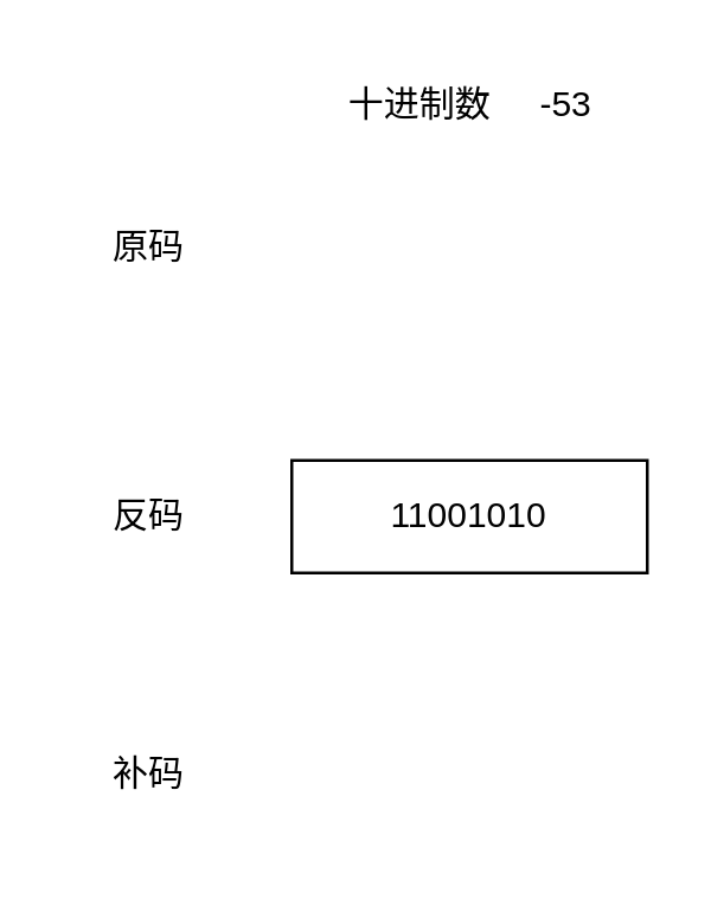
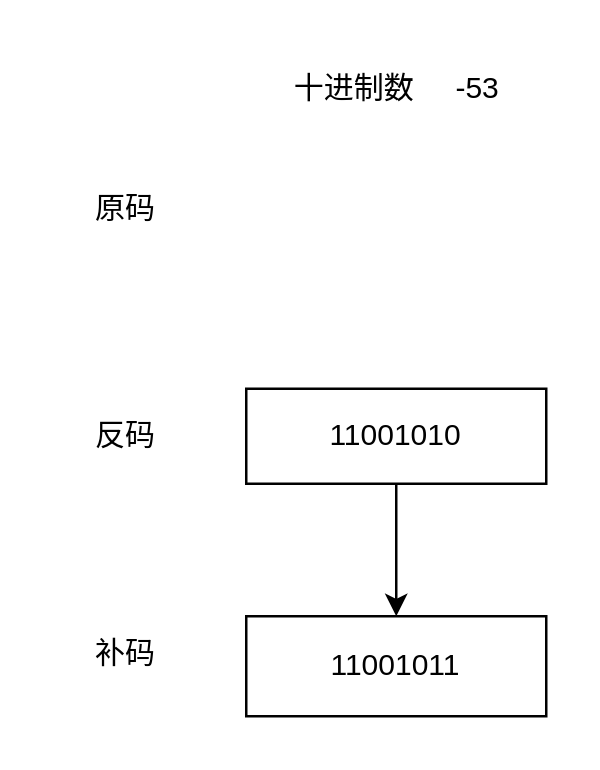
+ <mxCell id="2" style="edgeStyle=orthogonalEdgeStyle;rounded=0;orthogonalLoop=1;jettySize=auto;html=1;exitX=0.5;exitY=1;exitDx=0;exitDy=0;" edge="1" parent="1" source="3" target="4"><mxGeometry relative="1" as="geometry" /></mxCell>
+ <mxCell id="4" value="11001011" style="rounded=0;whiteSpace=wrap;html=1;" vertex="1" parent="1"><mxGeometry x="98" y="246" width="120" height="40" as="geometry" /></mxCell>
